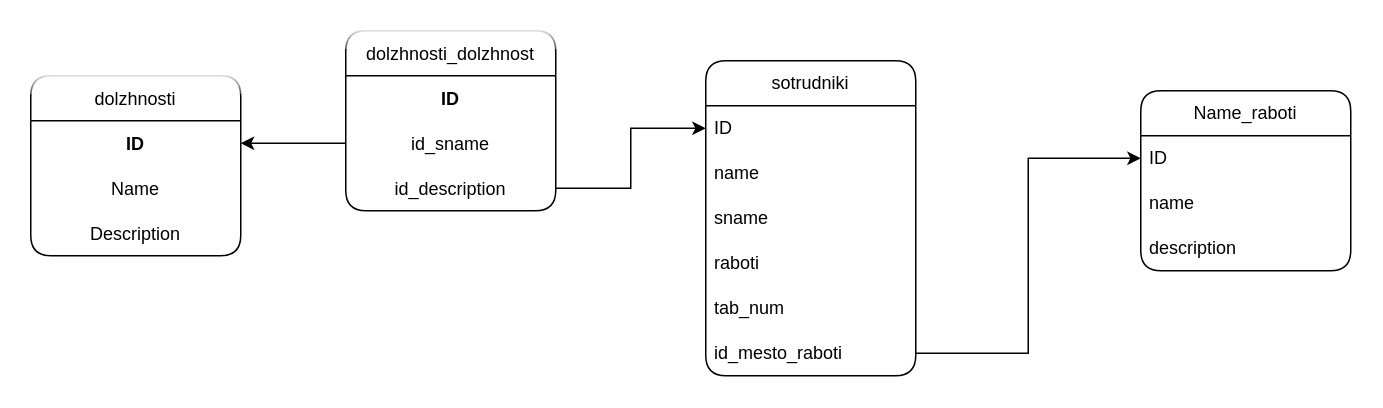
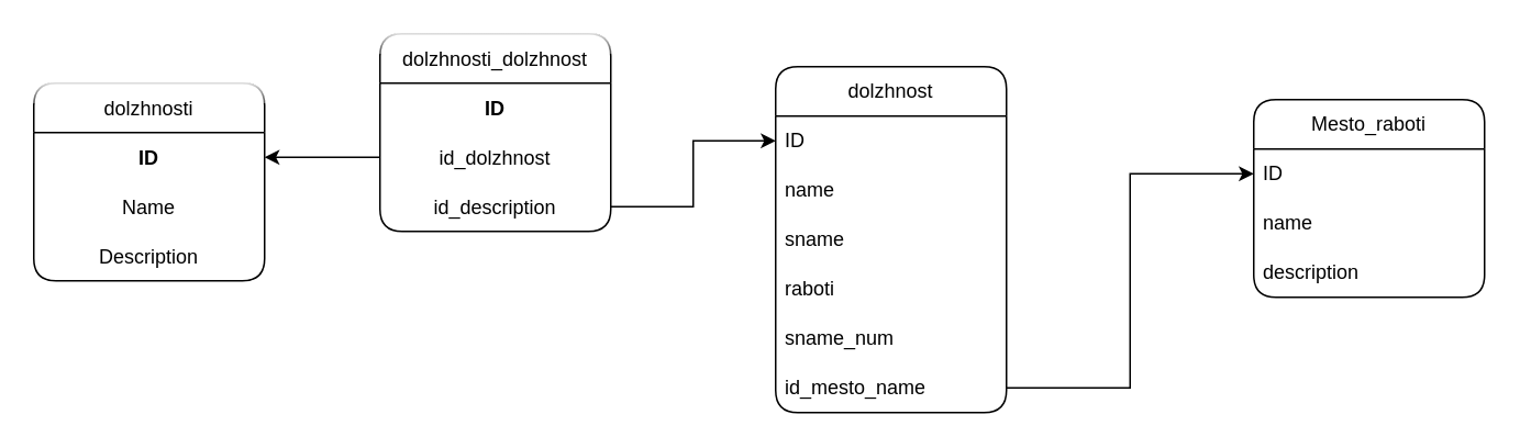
- <mxCell id="6" value="sotrudniki" style="swimlane;fontStyle=0;childLayout=stackLayout;horizontal=1;startSize=30;horizontalStack=0;resizeParent=1;resizeParentMax=0;resizeLast=0;collapsible=1;marginBottom=0;whiteSpace=wrap;html=1;fillStyle=auto;shadow=0;glass=0;rounded=1;" vertex="1" parent="1"><mxGeometry x="470" y="40" width="140" height="210" as="geometry" /></mxCell>
+ <mxCell id="6" value="dolzhnost" style="swimlane;fontStyle=0;childLayout=stackLayout;horizontal=1;startSize=30;horizontalStack=0;resizeParent=1;resizeParentMax=0;resizeLast=0;collapsible=1;marginBottom=0;whiteSpace=wrap;html=1;fillStyle=auto;shadow=0;glass=0;rounded=1;" vertex="1" parent="1"><mxGeometry x="470" y="40" width="140" height="210" as="geometry" /></mxCell>
- <mxCell id="2" value="Name_raboti" style="swimlane;fontStyle=0;childLayout=stackLayout;horizontal=1;startSize=30;horizontalStack=0;resizeParent=1;resizeParentMax=0;resizeLast=0;collapsible=1;marginBottom=0;whiteSpace=wrap;html=1;fillStyle=auto;shadow=0;glass=0;rounded=1;" vertex="1" parent="1"><mxGeometry x="760" y="60" width="140" height="120" as="geometry" /></mxCell>
+ <mxCell id="2" value="Mesto_raboti" style="swimlane;fontStyle=0;childLayout=stackLayout;horizontal=1;startSize=30;horizontalStack=0;resizeParent=1;resizeParentMax=0;resizeLast=0;collapsible=1;marginBottom=0;whiteSpace=wrap;html=1;fillStyle=auto;shadow=0;glass=0;rounded=1;" vertex="1" parent="1"><mxGeometry x="760" y="60" width="140" height="120" as="geometry" /></mxCell>
- <mxCell id="19" value="id_sname" style="text;strokeColor=none;fillColor=none;align=center;verticalAlign=middle;spacingLeft=4;spacingRight=4;overflow=hidden;points=[[0,0.5],[1,0.5]];portConstraint=eastwest;rotatable=0;rounded=1;shadow=0;glass=1;sketch=0;fontStyle=0" vertex="1" parent="17"><mxGeometry y="60" width="140" height="30" as="geometry" /></mxCell>
+ <mxCell id="19" value="id_dolzhnost" style="text;strokeColor=none;fillColor=none;align=center;verticalAlign=middle;spacingLeft=4;spacingRight=4;overflow=hidden;points=[[0,0.5],[1,0.5]];portConstraint=eastwest;rotatable=0;rounded=1;shadow=0;glass=1;sketch=0;fontStyle=0" vertex="1" parent="17"><mxGeometry y="60" width="140" height="30" as="geometry" /></mxCell>
- <mxCell id="11" value="tab_num" style="text;strokeColor=none;fillColor=none;align=left;verticalAlign=middle;spacingLeft=4;spacingRight=4;overflow=hidden;points=[[0,0.5],[1,0.5]];portConstraint=eastwest;rotatable=0;whiteSpace=wrap;html=1;" vertex="1" parent="6"><mxGeometry y="150" width="140" height="30" as="geometry" /></mxCell>
+ <mxCell id="11" value="sname_num" style="text;strokeColor=none;fillColor=none;align=left;verticalAlign=middle;spacingLeft=4;spacingRight=4;overflow=hidden;points=[[0,0.5],[1,0.5]];portConstraint=eastwest;rotatable=0;whiteSpace=wrap;html=1;" vertex="1" parent="6"><mxGeometry y="150" width="140" height="30" as="geometry" /></mxCell>
- <mxCell id="12" value="id_mesto_raboti" style="text;strokeColor=none;fillColor=none;align=left;verticalAlign=middle;spacingLeft=4;spacingRight=4;overflow=hidden;points=[[0,0.5],[1,0.5]];portConstraint=eastwest;rotatable=0;whiteSpace=wrap;html=1;" vertex="1" parent="6"><mxGeometry y="180" width="140" height="30" as="geometry" /></mxCell>
+ <mxCell id="12" value="id_mesto_name" style="text;strokeColor=none;fillColor=none;align=left;verticalAlign=middle;spacingLeft=4;spacingRight=4;overflow=hidden;points=[[0,0.5],[1,0.5]];portConstraint=eastwest;rotatable=0;whiteSpace=wrap;html=1;" vertex="1" parent="6"><mxGeometry y="180" width="140" height="30" as="geometry" /></mxCell>
